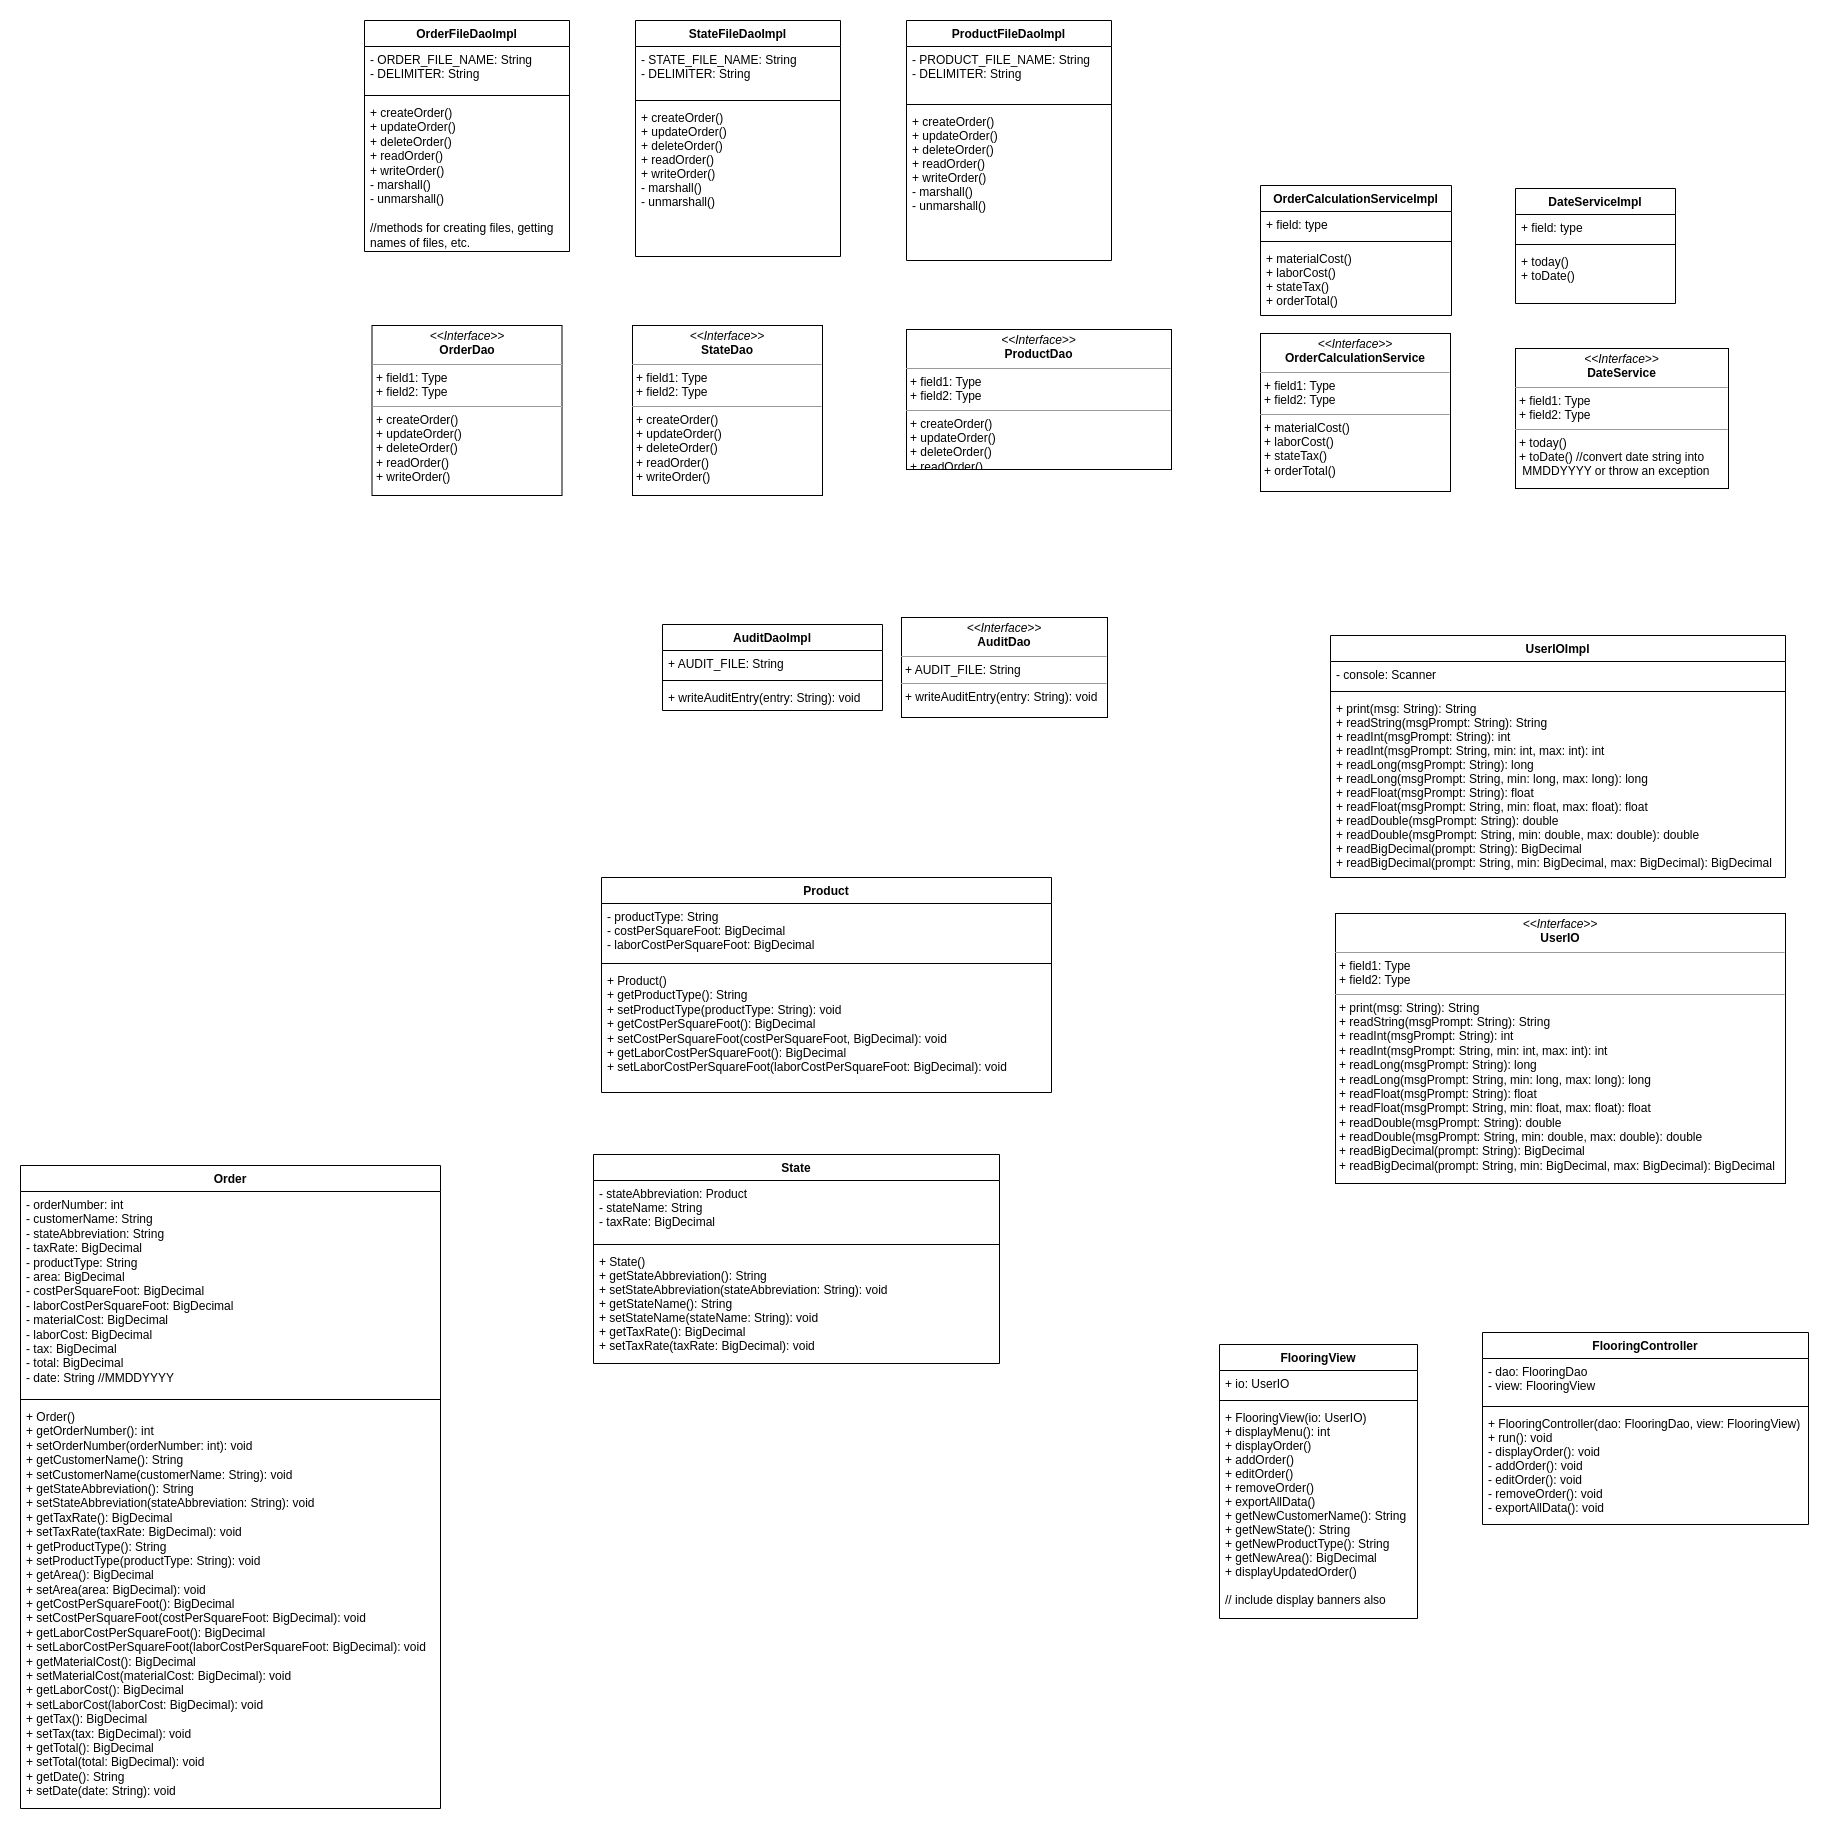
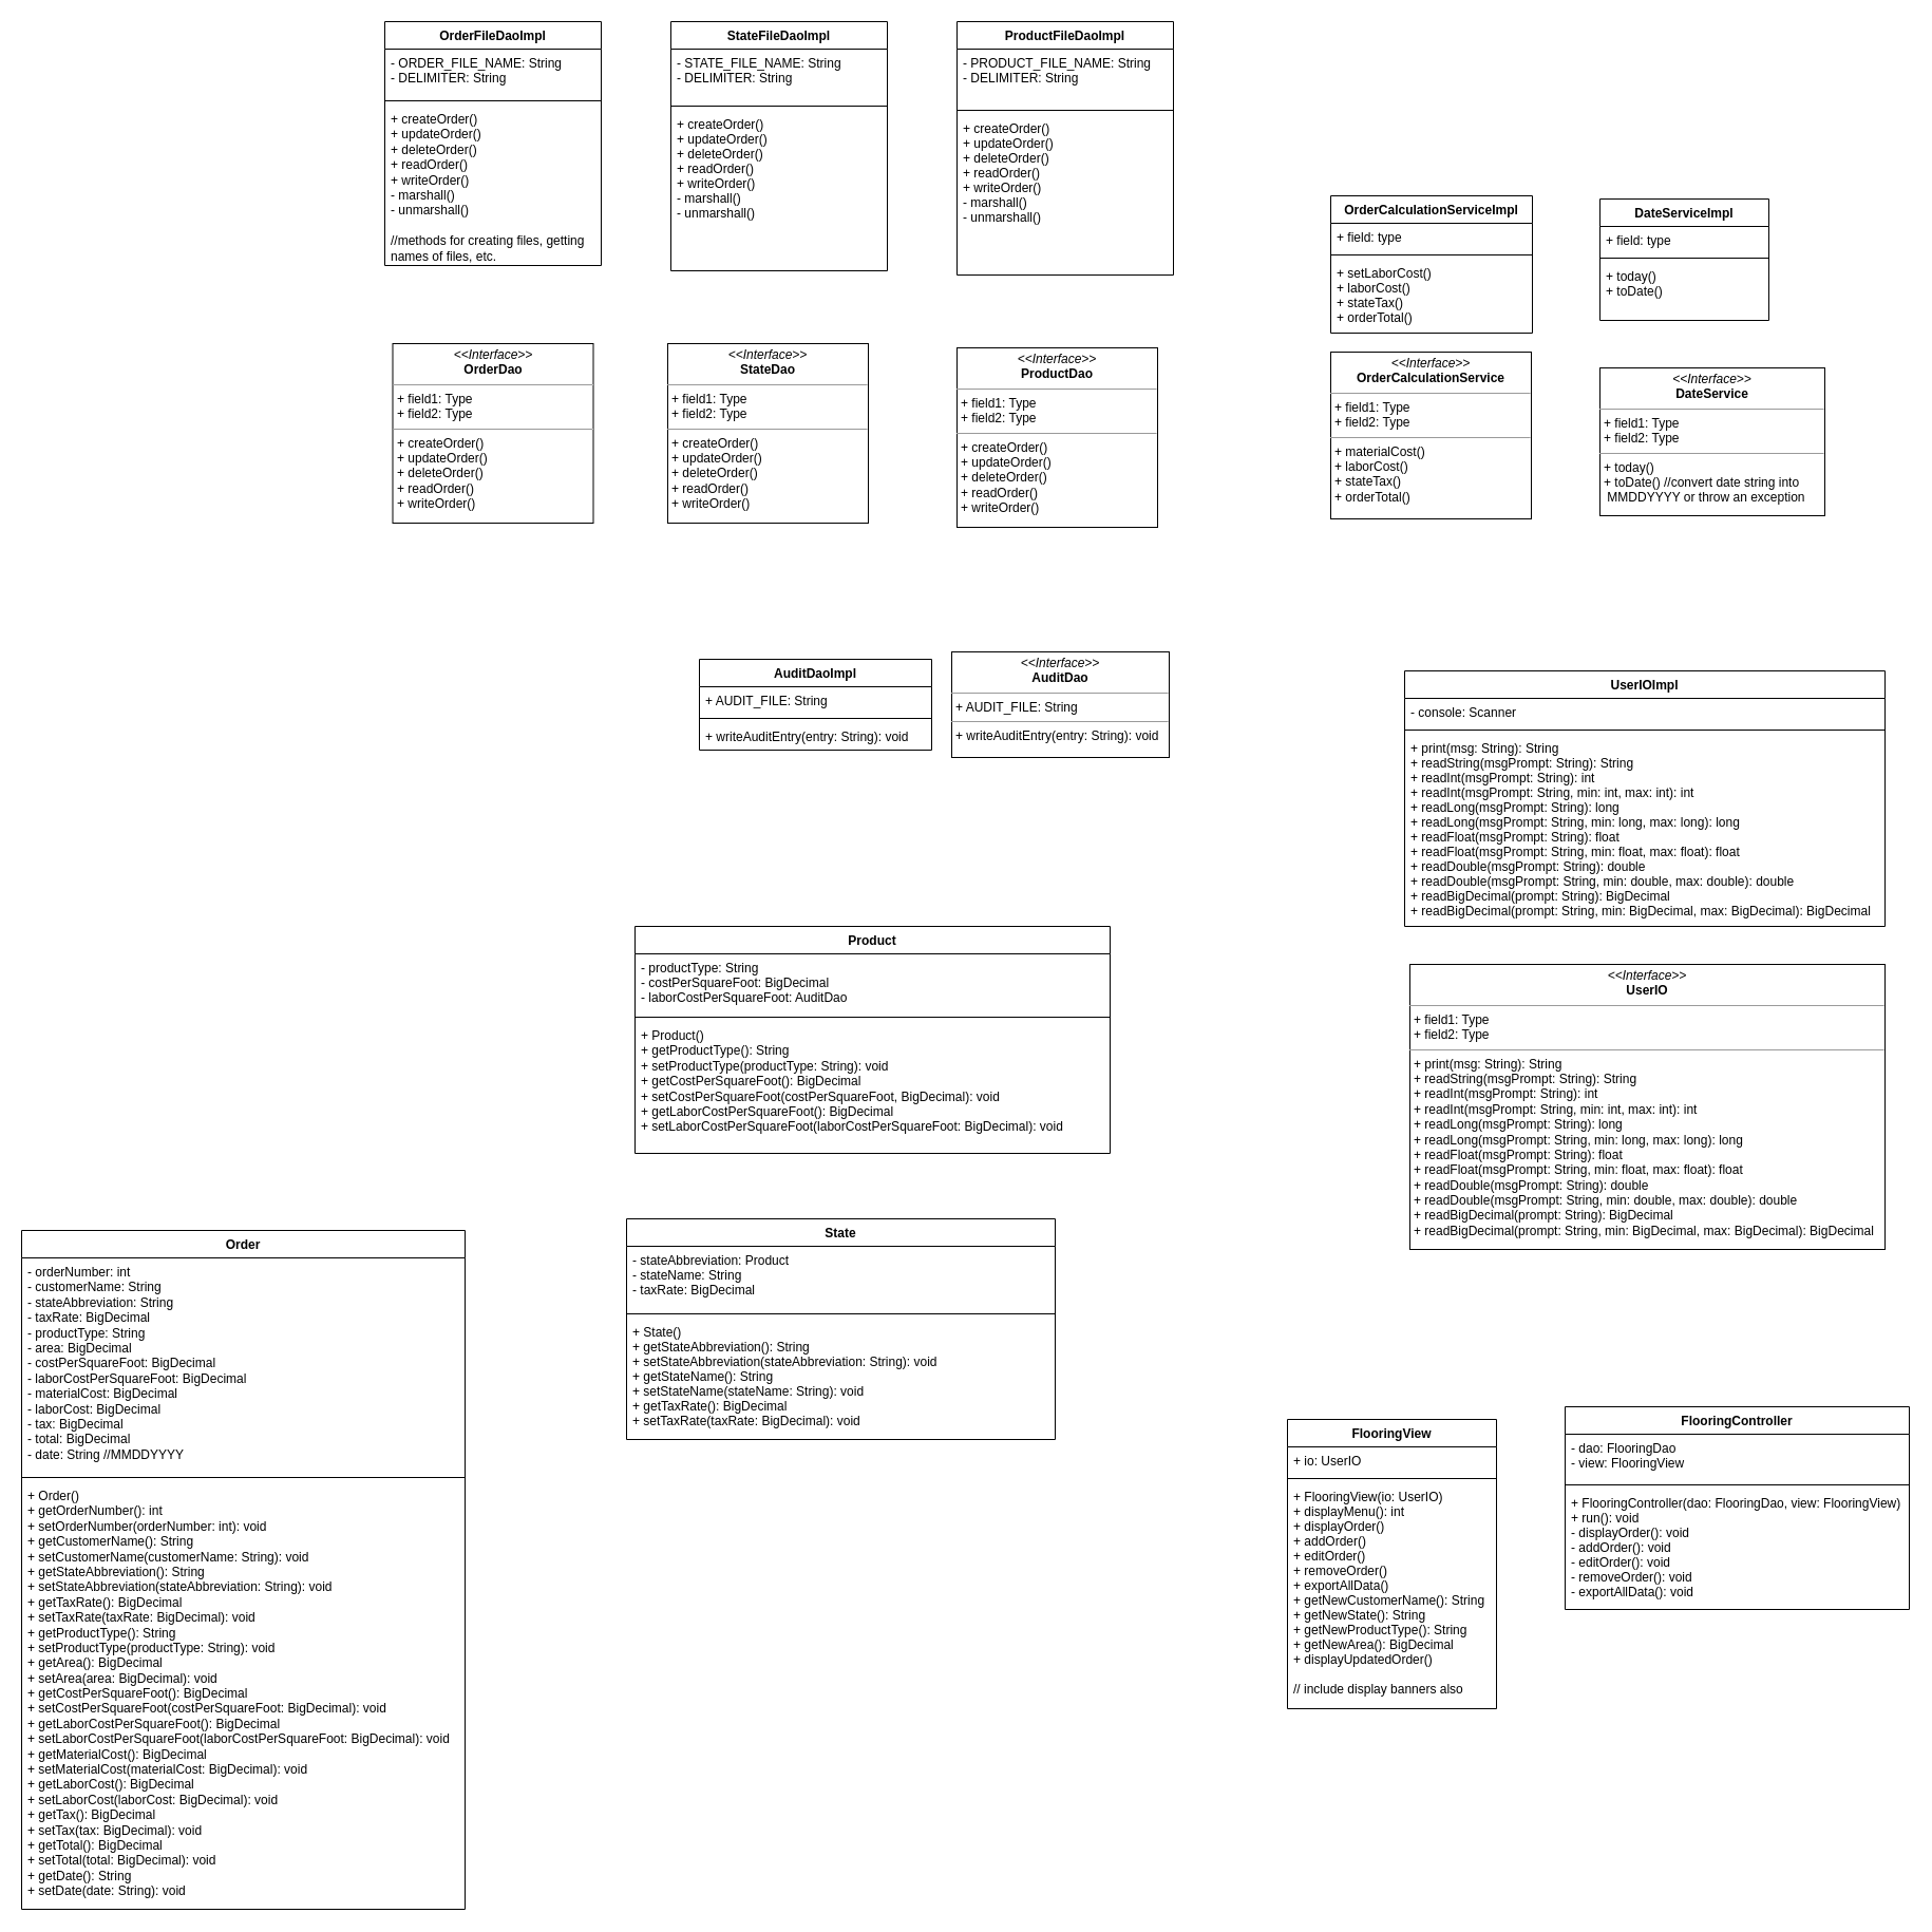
- <mxCell id="46" value="+ materialCost()&#10;+ laborCost()&#10;+ stateTax()&#10;+ orderTotal()" style="text;strokeColor=none;fillColor=none;align=left;verticalAlign=top;spacingLeft=4;spacingRight=4;overflow=hidden;rotatable=0;points=[[0,0.5],[1,0.5]];portConstraint=eastwest;" parent="43" vertex="1"><mxGeometry y="60" width="191" height="70" as="geometry" /></mxCell>
+ <mxCell id="46" value="+ setLaborCost()&#10;+ laborCost()&#10;+ stateTax()&#10;+ orderTotal()" style="text;strokeColor=none;fillColor=none;align=left;verticalAlign=top;spacingLeft=4;spacingRight=4;overflow=hidden;rotatable=0;points=[[0,0.5],[1,0.5]];portConstraint=eastwest;" parent="43" vertex="1"><mxGeometry y="60" width="191" height="70" as="geometry" /></mxCell>
- <mxCell id="37" value="&lt;p style=&quot;margin:0px;margin-top:4px;text-align:center;&quot;&gt;&lt;i&gt;&amp;lt;&amp;lt;Interface&amp;gt;&amp;gt;&lt;/i&gt;&lt;br&gt;&lt;b&gt;ProductDao&lt;/b&gt;&lt;/p&gt;&lt;hr size=&quot;1&quot;&gt;&lt;p style=&quot;margin:0px;margin-left:4px;&quot;&gt;+ field1: Type&lt;br&gt;+ field2: Type&lt;/p&gt;&lt;hr size=&quot;1&quot;&gt;&lt;p style=&quot;margin:0px;margin-left:4px;&quot;&gt;+ createOrder()&lt;/p&gt;&lt;p style=&quot;margin:0px;margin-left:4px;&quot;&gt;+ updateOrder()&lt;/p&gt;&lt;p style=&quot;margin:0px;margin-left:4px;&quot;&gt;+ deleteOrder()&lt;/p&gt;&lt;p style=&quot;margin:0px;margin-left:4px;&quot;&gt;+ readOrder()&lt;/p&gt;&lt;p style=&quot;margin:0px;margin-left:4px;&quot;&gt;+ writeOrder()&lt;/p&gt;" style="verticalAlign=top;align=left;overflow=fill;fontSize=12;fontFamily=Helvetica;html=1;" parent="1" vertex="1"><mxGeometry x="906" y="329" width="265" height="140" as="geometry" /></mxCell>
+ <mxCell id="37" value="&lt;p style=&quot;margin:0px;margin-top:4px;text-align:center;&quot;&gt;&lt;i&gt;&amp;lt;&amp;lt;Interface&amp;gt;&amp;gt;&lt;/i&gt;&lt;br&gt;&lt;b&gt;ProductDao&lt;/b&gt;&lt;/p&gt;&lt;hr size=&quot;1&quot;&gt;&lt;p style=&quot;margin:0px;margin-left:4px;&quot;&gt;+ field1: Type&lt;br&gt;+ field2: Type&lt;/p&gt;&lt;hr size=&quot;1&quot;&gt;&lt;p style=&quot;margin:0px;margin-left:4px;&quot;&gt;+ createOrder()&lt;/p&gt;&lt;p style=&quot;margin:0px;margin-left:4px;&quot;&gt;+ updateOrder()&lt;/p&gt;&lt;p style=&quot;margin:0px;margin-left:4px;&quot;&gt;+ deleteOrder()&lt;/p&gt;&lt;p style=&quot;margin:0px;margin-left:4px;&quot;&gt;+ readOrder()&lt;/p&gt;&lt;p style=&quot;margin:0px;margin-left:4px;&quot;&gt;+ writeOrder()&lt;/p&gt;" style="verticalAlign=top;align=left;overflow=fill;fontSize=12;fontFamily=Helvetica;html=1;" parent="1" vertex="1"><mxGeometry x="906" y="329" width="190" height="170" as="geometry" /></mxCell>
- <mxCell id="11" value="- productType: String&#10;- costPerSquareFoot: BigDecimal&#10;- laborCostPerSquareFoot: BigDecimal" style="text;strokeColor=none;fillColor=none;align=left;verticalAlign=top;spacingLeft=4;spacingRight=4;overflow=hidden;rotatable=0;points=[[0,0.5],[1,0.5]];portConstraint=eastwest;" parent="10" vertex="1"><mxGeometry y="26" width="450" height="56" as="geometry" /></mxCell>
+ <mxCell id="11" value="- productType: String&#10;- costPerSquareFoot: BigDecimal&#10;- laborCostPerSquareFoot: AuditDao" style="text;strokeColor=none;fillColor=none;align=left;verticalAlign=top;spacingLeft=4;spacingRight=4;overflow=hidden;rotatable=0;points=[[0,0.5],[1,0.5]];portConstraint=eastwest;" parent="10" vertex="1"><mxGeometry y="26" width="450" height="56" as="geometry" /></mxCell>
